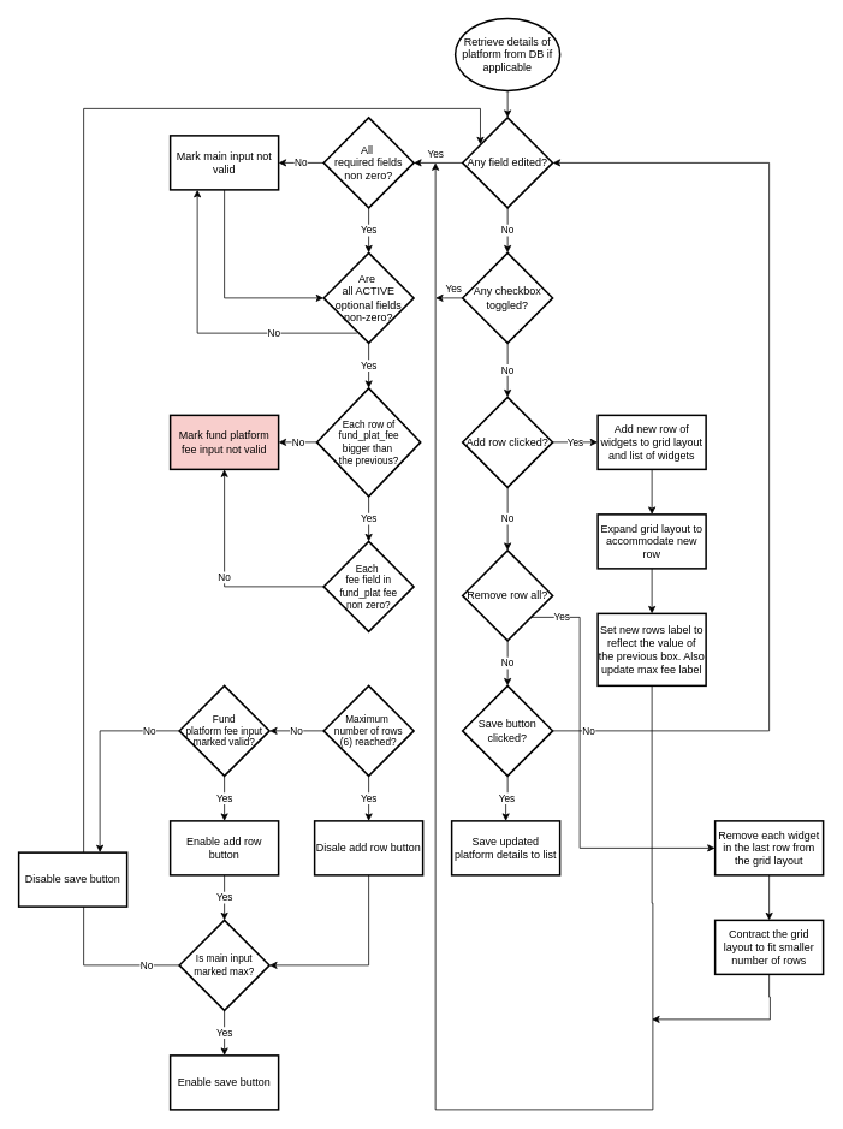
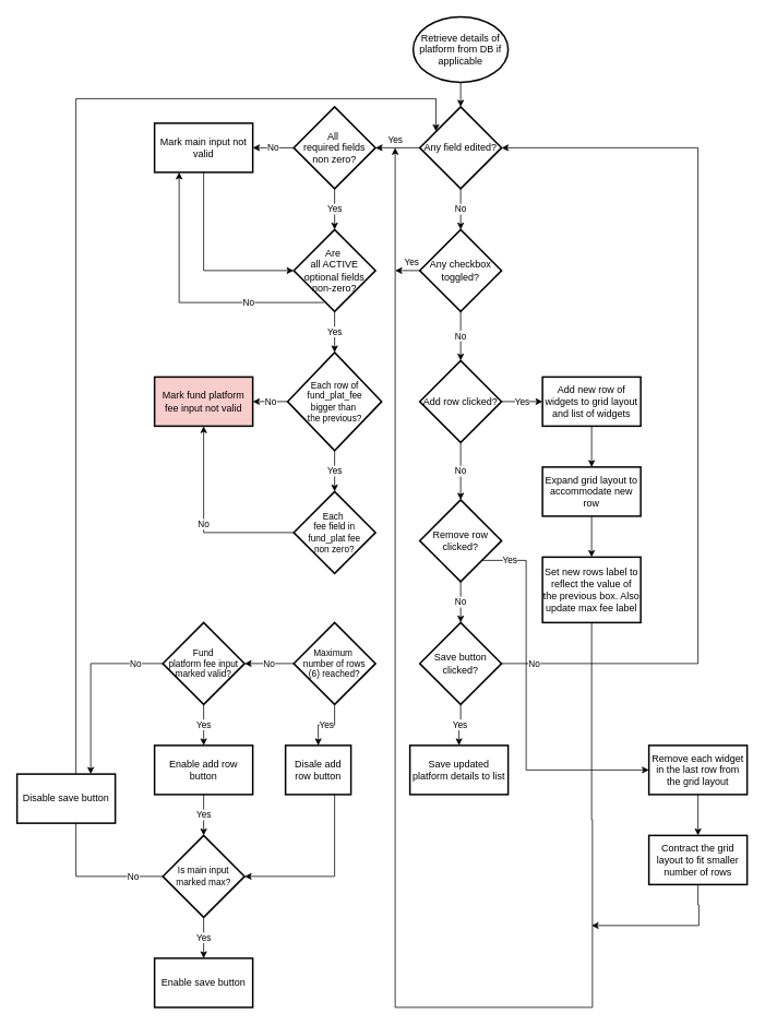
- <mxCell id="12" value="Remove row all?" style="strokeWidth=2;html=1;shape=mxgraph.flowchart.decision;whiteSpace=wrap;" vertex="1" parent="1"><mxGeometry x="512" y="610" width="100" height="100" as="geometry" /></mxCell>
+ <mxCell id="12" value="Remove row clicked?" style="strokeWidth=2;html=1;shape=mxgraph.flowchart.decision;whiteSpace=wrap;" vertex="1" parent="1"><mxGeometry x="512" y="610" width="100" height="100" as="geometry" /></mxCell>
- <mxCell id="35" value="Disale add row button" style="whiteSpace=wrap;html=1;strokeWidth=2;" vertex="1" parent="1"><mxGeometry x="348" y="910" width="120" height="60" as="geometry" /></mxCell>
+ <mxCell id="35" value="Disale add row button" style="whiteSpace=wrap;html=1;strokeWidth=2;" vertex="1" parent="1"><mxGeometry x="348" y="910" width="80" height="60" as="geometry" /></mxCell>
